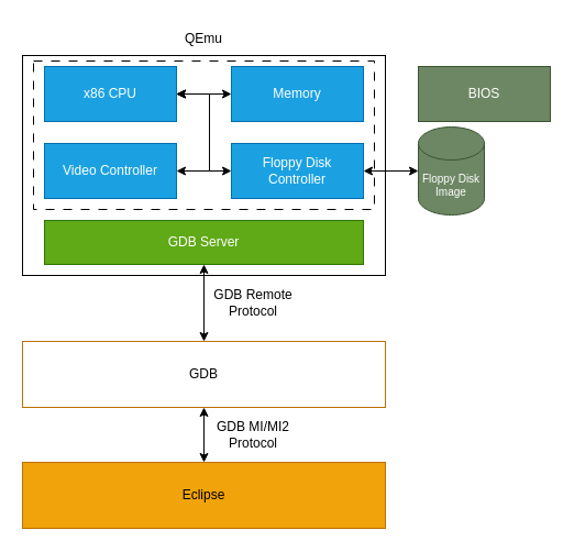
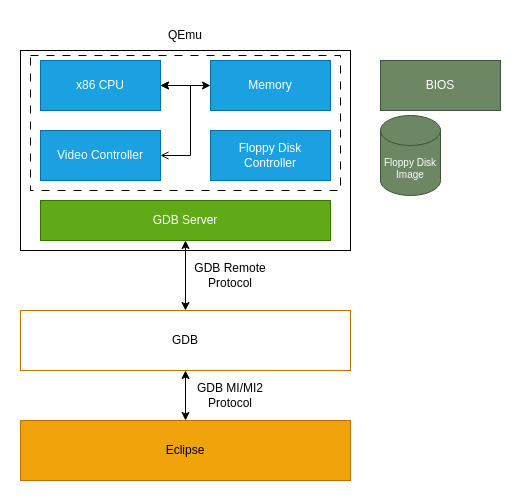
- <mxCell id="14" value="" style="endArrow=classic;startArrow=classic;html=1;rounded=0;exitX=1;exitY=0.5;exitDx=0;exitDy=0;entryX=1;entryY=0.5;entryDx=0;entryDy=0;" edge="1" parent="1" source="5" target="10"><mxGeometry width="50" height="50" relative="1" as="geometry"><mxPoint x="165" y="80" as="sourcePoint" /><mxPoint x="215" y="150" as="targetPoint" /><Array as="points"><mxPoint x="190" y="85" /><mxPoint x="190" y="155" /></Array></mxGeometry></mxCell>
+ <mxCell id="14" value="" style="endArrow=open;startArrow=classic;html=1;rounded=0;exitX=1;exitY=0.5;exitDx=0;exitDy=0;entryX=1;entryY=0.5;entryDx=0;entryDy=0;" edge="1" parent="1" source="5" target="10"><mxGeometry width="50" height="50" relative="1" as="geometry"><mxPoint x="165" y="80" as="sourcePoint" /><mxPoint x="215" y="150" as="targetPoint" /><Array as="points"><mxPoint x="190" y="85" /><mxPoint x="190" y="155" /></Array></mxGeometry></mxCell>
- <mxCell id="13" value="" style="endArrow=classic;startArrow=classic;html=1;rounded=0;exitX=1;exitY=0.5;exitDx=0;exitDy=0;entryX=0;entryY=0.5;entryDx=0;entryDy=0;" edge="1" parent="1" source="5" target="8"><mxGeometry width="50" height="50" relative="1" as="geometry"><mxPoint x="160" y="170" as="sourcePoint" /><mxPoint x="210" y="120" as="targetPoint" /><Array as="points"><mxPoint x="190" y="85" /><mxPoint x="190" y="155" /></Array></mxGeometry></mxCell>
- <mxCell id="15" value="" style="endArrow=classic;startArrow=classic;html=1;rounded=0;entryX=0;entryY=0.5;entryDx=0;entryDy=0;entryPerimeter=0;exitX=1;exitY=0.5;exitDx=0;exitDy=0;" edge="1" parent="1" source="8" target="9"><mxGeometry width="50" height="50" relative="1" as="geometry"><mxPoint x="160" y="170" as="sourcePoint" /><mxPoint x="210" y="120" as="targetPoint" /></mxGeometry></mxCell>
